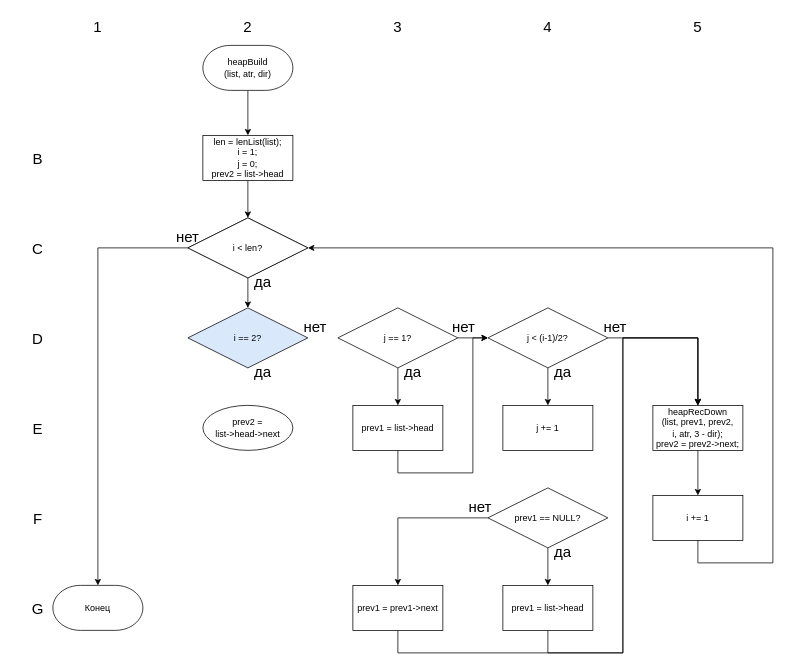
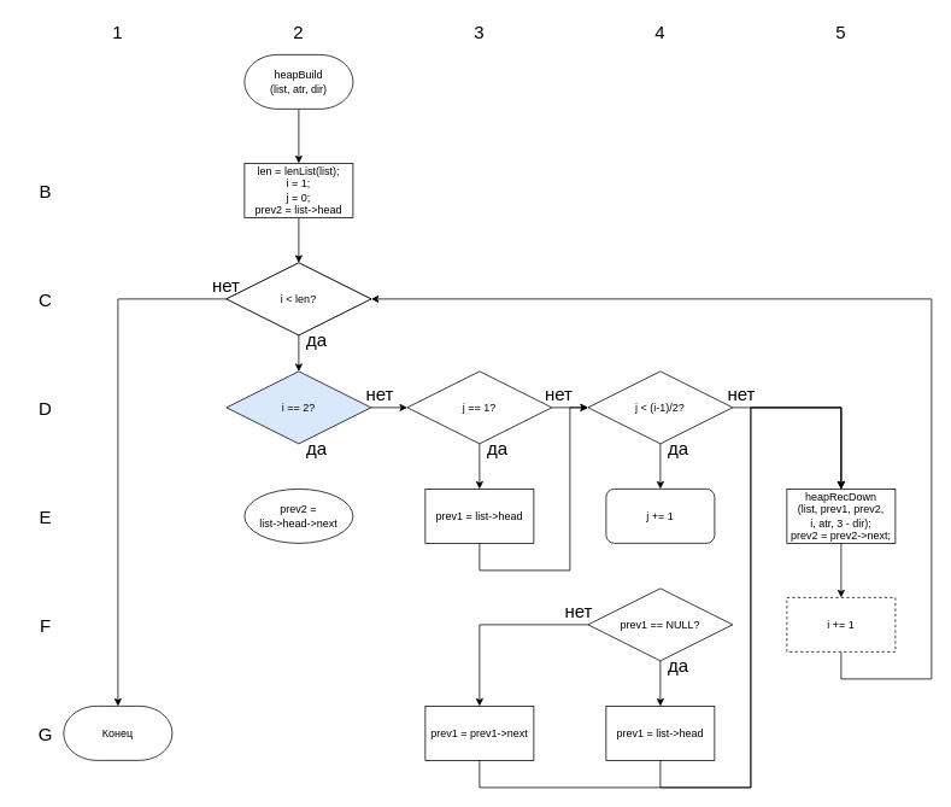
+ <mxCell id="20" value="" style="edgeStyle=orthogonalEdgeStyle;rounded=0;orthogonalLoop=1;jettySize=auto;html=1;" edge="1" parent="1" source="21" target="25"><mxGeometry relative="1" as="geometry" /></mxCell>
- <mxCell id="35" value="j += 1" style="rounded=0;whiteSpace=wrap;html=1;" vertex="1" parent="1"><mxGeometry x="670" y="540" width="120" height="60" as="geometry" /></mxCell>
+ <mxCell id="35" value="j += 1" style="whiteSpace=wrap;html=1;rounded=1;" vertex="1" parent="1"><mxGeometry x="670" y="540" width="120" height="60" as="geometry" /></mxCell>
- <mxCell id="49" value="i += 1" style="rounded=0;whiteSpace=wrap;html=1;" vertex="1" parent="1"><mxGeometry x="870" y="660" width="120" height="60" as="geometry" /></mxCell>
+ <mxCell id="49" value="i += 1" style="rounded=0;whiteSpace=wrap;html=1;dashed=1;" vertex="1" parent="1"><mxGeometry x="870" y="660" width="120" height="60" as="geometry" /></mxCell>
